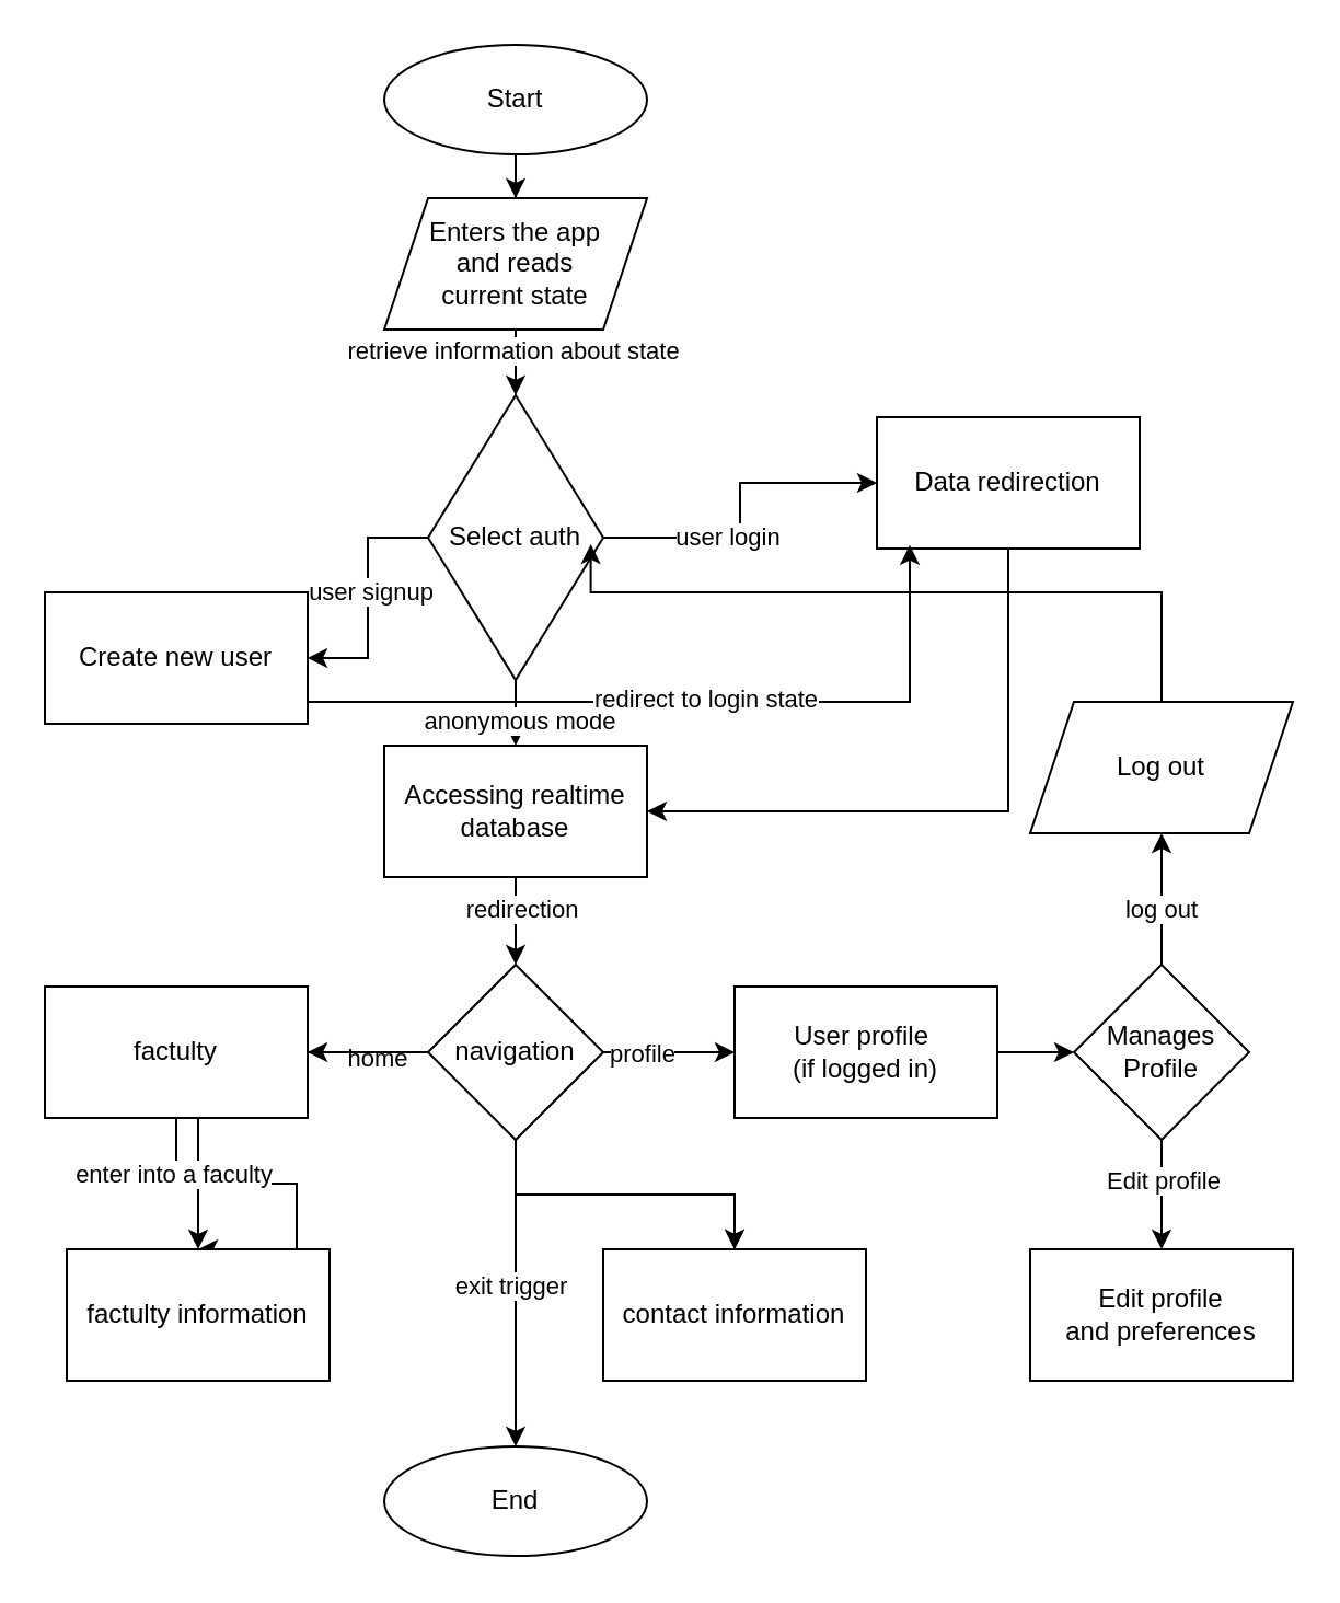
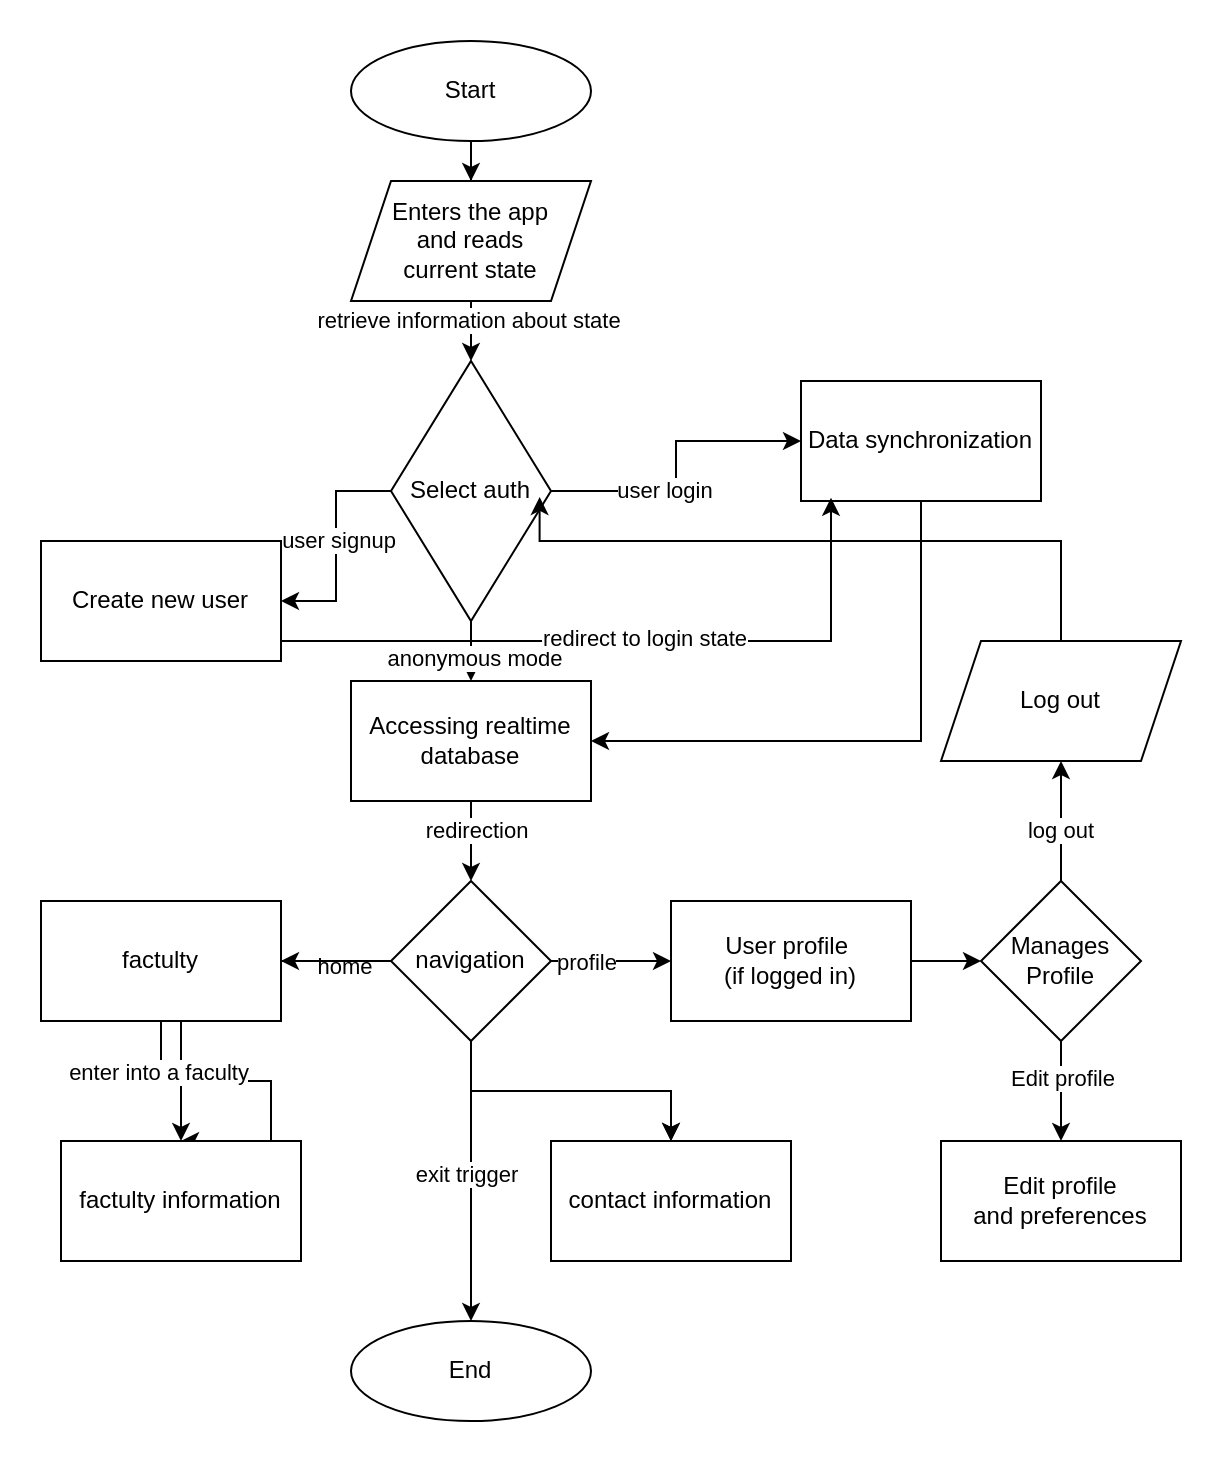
- <mxCell id="16" value="Data redirection" style="whiteSpace=wrap;html=1;" parent="1" vertex="1"><mxGeometry x="400" y="190" width="120" height="60" as="geometry" /></mxCell>
+ <mxCell id="16" value="Data synchronization" style="whiteSpace=wrap;html=1;" parent="1" vertex="1"><mxGeometry x="400" y="190" width="120" height="60" as="geometry" /></mxCell>
